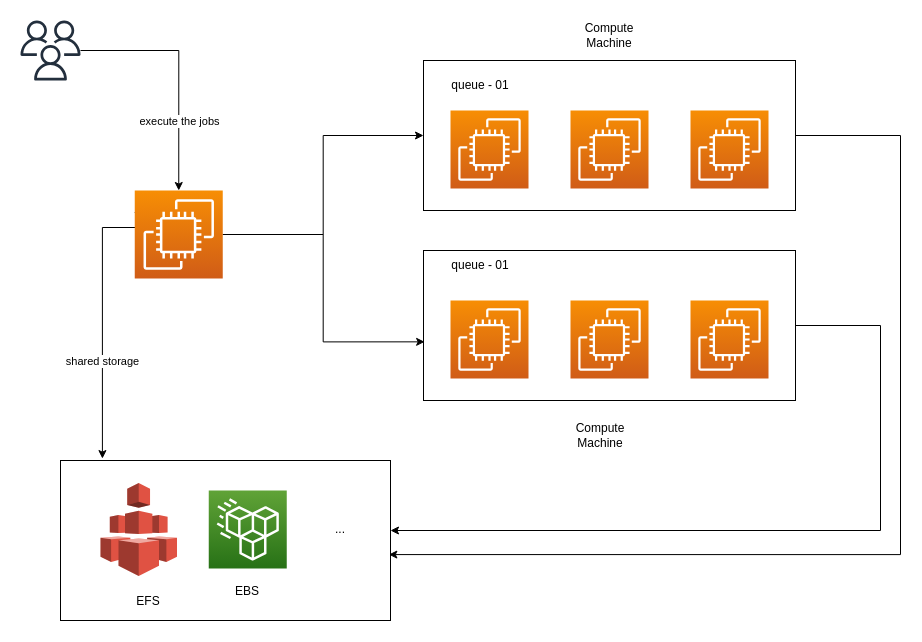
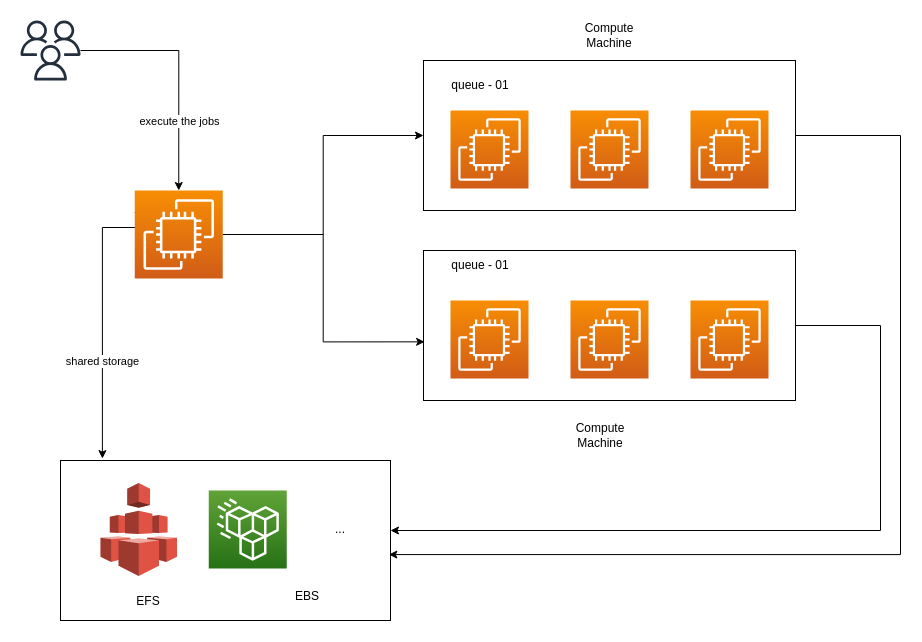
- <mxCell id="15" value="EBS" style="text;html=1;strokeColor=none;fillColor=none;align=center;verticalAlign=middle;whiteSpace=wrap;rounded=0;" vertex="1" parent="11"><mxGeometry x="157.25" y="115.5" width="60" height="30" as="geometry" /></mxCell>
+ <mxCell id="15" value="EBS" style="text;html=1;strokeColor=none;fillColor=none;align=center;verticalAlign=middle;whiteSpace=wrap;rounded=0;" vertex="1" parent="11"><mxGeometry x="217.25" y="120.5" width="60" height="30" as="geometry" /></mxCell>
